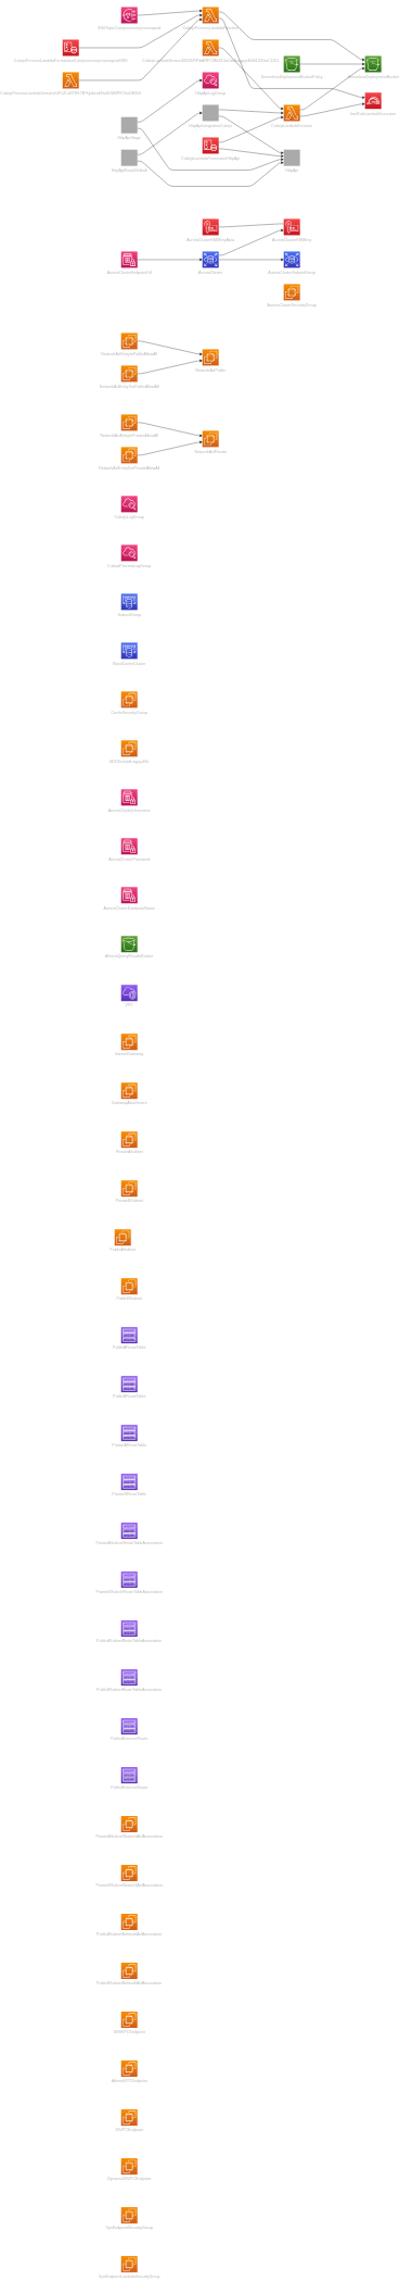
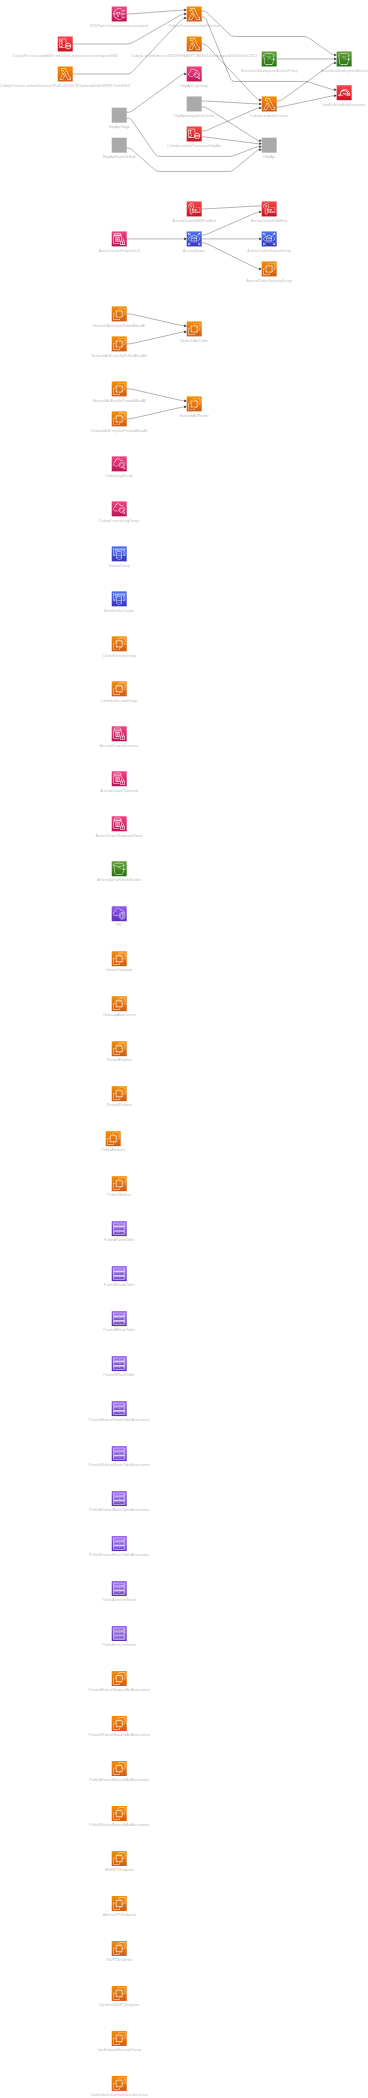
- <mxCell id="82" value="" style="edgeStyle=orthogonalEdgeStyle;rounded=1;orthogonalLoop=1;jettySize=auto;html=1;labelBackgroundColor=none;fontColor=#EA6B66;noEdgeStyle=1;orthogonal=1;" parent="1" source="18" target="17" edge="1"><mxGeometry relative="1" as="geometry"><Array as="points"><mxPoint x="262" y="472.5" /><mxPoint x="438" y="345" /></Array></mxGeometry></mxCell>
+ <mxCell id="84" value="" style="edgeStyle=orthogonalEdgeStyle;rounded=1;orthogonalLoop=1;jettySize=auto;html=1;labelBackgroundColor=none;fontColor=#EA6B66;noEdgeStyle=1;orthogonal=1;" parent="1" source="21" target="27" edge="1"><mxGeometry relative="1" as="geometry"><Array as="points"><mxPoint x="512" y="808.333" /><mxPoint x="688" y="895" /></Array></mxGeometry></mxCell>
- <mxCell id="26" value="MJGGuUadLwypysEik" style="outlineConnect=0;fontColor=#B3B3B3;gradientColor=#F78E04;gradientDirection=north;fillColor=#D05C17;strokeColor=#ffffff;dashed=0;verticalLabelPosition=bottom;verticalAlign=top;align=center;html=1;fontSize=12;fontStyle=0;aspect=fixed;shape=mxgraph.aws4.resourceIcon;resIcon=mxgraph.aws4.ec2;" parent="1" vertex="1"><mxGeometry y="2270" width="50" height="50" as="geometry" x="200" /></mxCell>
+ <mxCell id="26" value="LambdaSecurityGroup" style="outlineConnect=0;fontColor=#B3B3B3;gradientColor=#F78E04;gradientDirection=north;fillColor=#D05C17;strokeColor=#ffffff;dashed=0;verticalLabelPosition=bottom;verticalAlign=top;align=center;html=1;fontSize=12;fontStyle=0;aspect=fixed;shape=mxgraph.aws4.resourceIcon;resIcon=mxgraph.aws4.ec2;" parent="1" vertex="1"><mxGeometry y="2270" width="50" height="50" as="geometry" x="200" /></mxCell>
